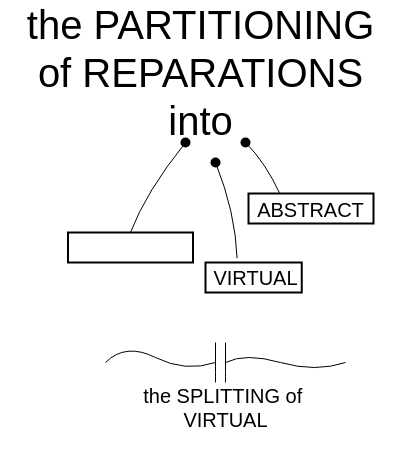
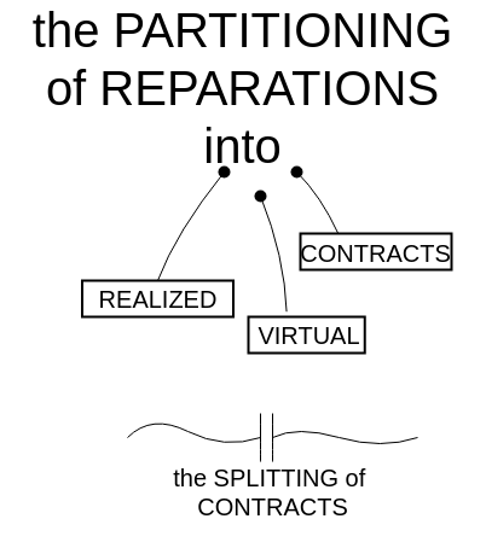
- <mxCell id="6" value="&lt;font style=&quot;font-size: 20px&quot;&gt;ABSTRACT&lt;/font&gt;" style="text;html=1;align=center;verticalAlign=middle;resizable=0;points=[];autosize=1;strokeColor=none;fillColor=none;fontSize=40;" vertex="1" parent="1"><mxGeometry x="250" y="160" width="120" height="60" as="geometry" /></mxCell>
+ <mxCell id="6" value="&lt;font style=&quot;font-size: 20px&quot;&gt;CONTRACTS&lt;/font&gt;" style="text;html=1;align=center;verticalAlign=middle;resizable=0;points=[];autosize=1;strokeColor=none;fillColor=none;fontSize=40;" vertex="1" parent="1"><mxGeometry x="250" y="160" width="120" height="60" as="geometry" /></mxCell>
+ <mxCell id="8" value="REALIZED" style="text;html=1;align=center;verticalAlign=middle;resizable=0;points=[];autosize=1;strokeColor=none;fillColor=none;fontSize=20;" vertex="1" parent="1"><mxGeometry x="75" y="220" width="110" height="30" as="geometry" /></mxCell>
- <mxCell id="19" value="the SPLITTING of&amp;nbsp;&lt;br&gt;VIRTUAL" style="text;html=1;align=center;verticalAlign=middle;resizable=0;points=[];autosize=1;strokeColor=none;fillColor=none;fontSize=20;" vertex="1" parent="1"><mxGeometry x="135" y="370" width="180" height="50" as="geometry" /></mxCell>
+ <mxCell id="19" value="the SPLITTING of&amp;nbsp;&lt;br&gt;CONTRACTS" style="text;html=1;align=center;verticalAlign=middle;resizable=0;points=[];autosize=1;strokeColor=none;fillColor=none;fontSize=20;" vertex="1" parent="1"><mxGeometry x="135" y="370" width="180" height="50" as="geometry" /></mxCell>
